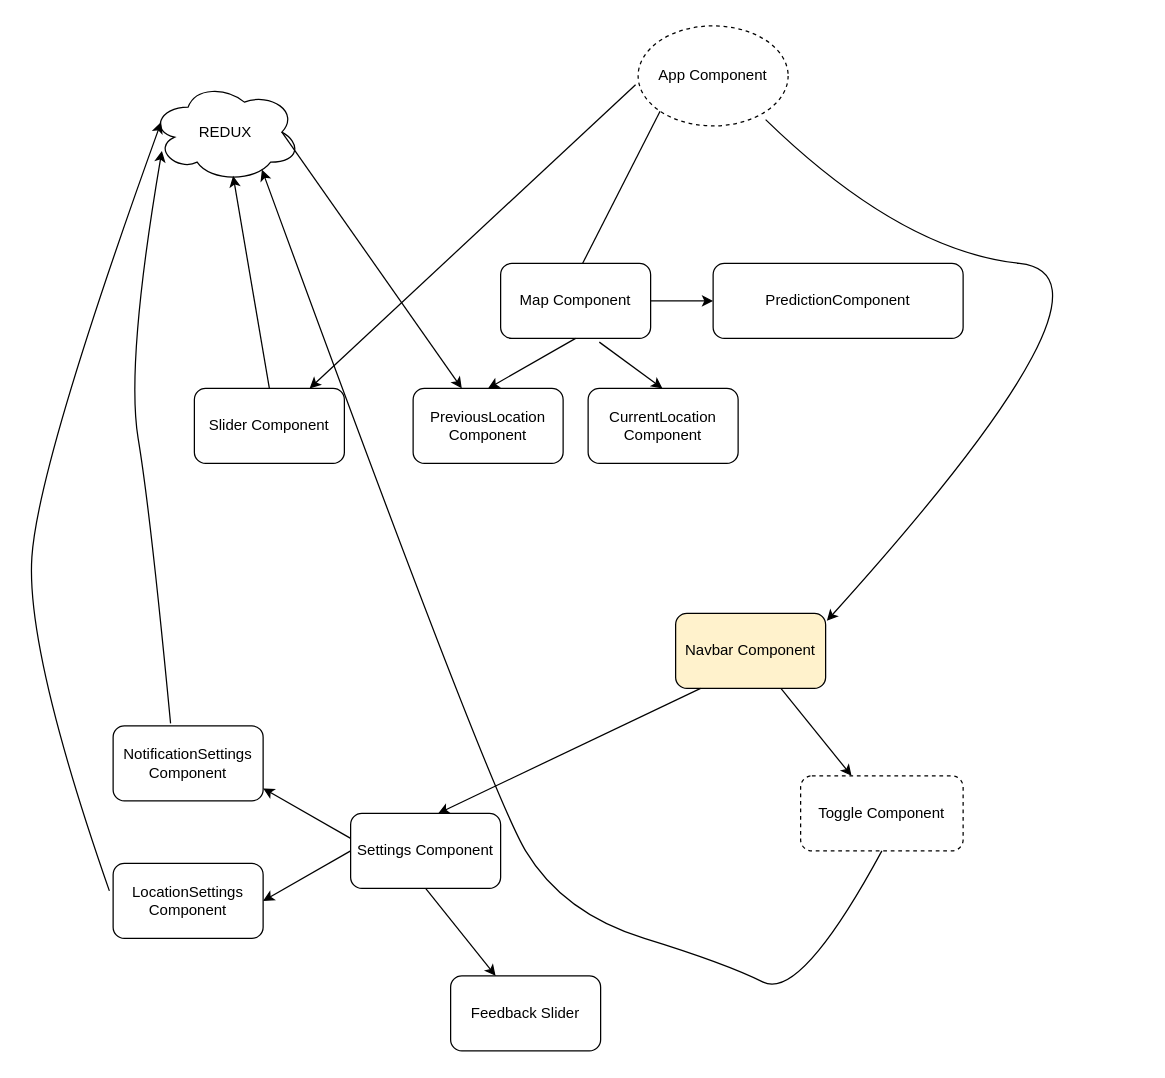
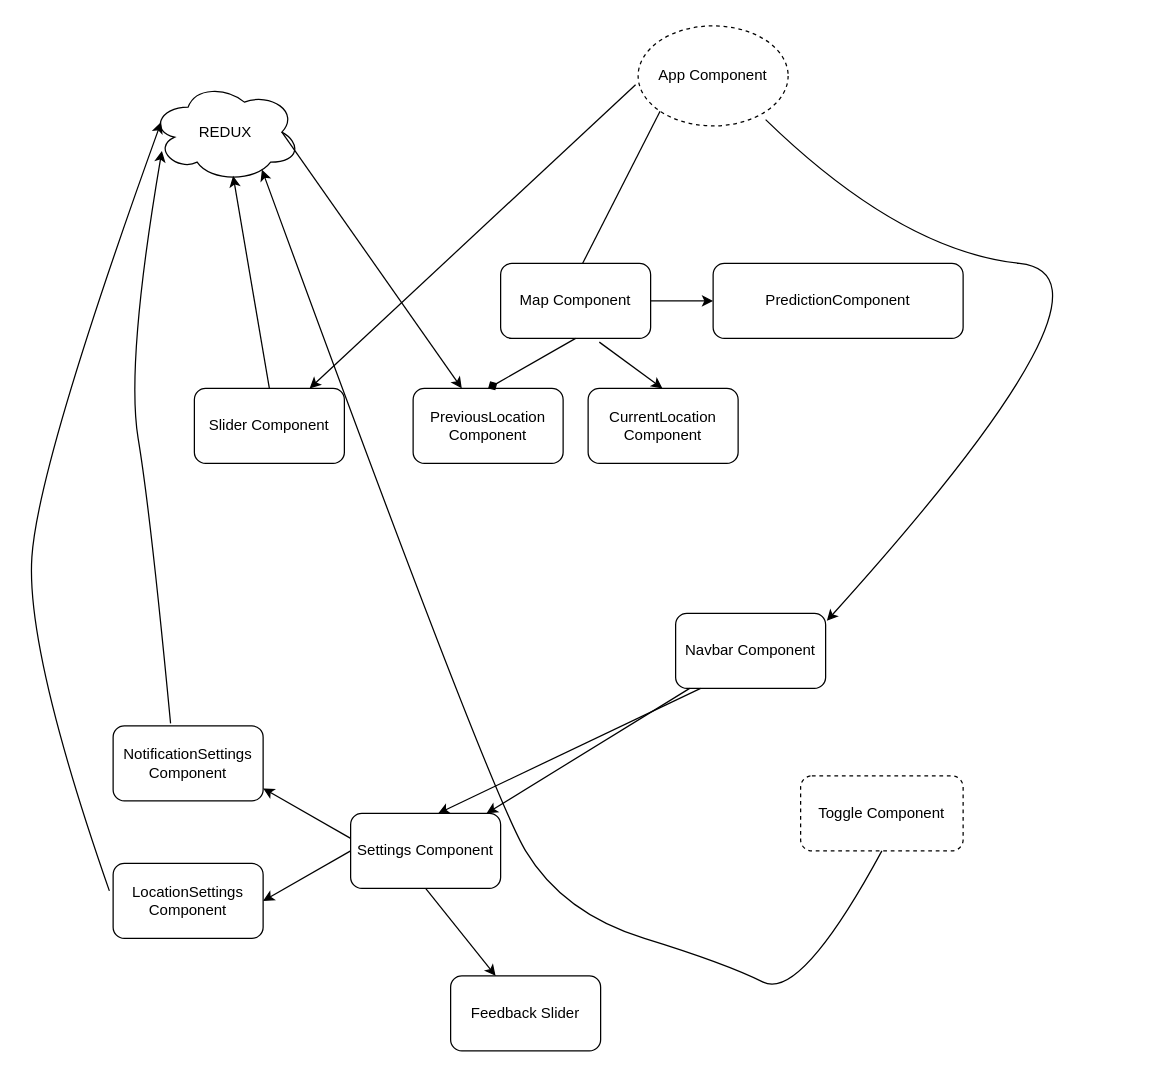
- <mxCell id="12" value="" style="endArrow=classic;html=1;entryX=0.5;entryY=0;entryDx=0;entryDy=0;exitX=0.5;exitY=1;exitDx=0;exitDy=0;" edge="1" parent="1" source="7" target="11"><mxGeometry width="50" height="50" relative="1" as="geometry"><mxPoint x="540" y="365" as="sourcePoint" /><mxPoint x="530" y="445" as="targetPoint" /></mxGeometry></mxCell>
+ <mxCell id="12" value="" style="endArrow=diamond;html=1;entryX=0.5;entryY=0;entryDx=0;entryDy=0;exitX=0.5;exitY=1;exitDx=0;exitDy=0;" edge="1" parent="1" source="7" target="11"><mxGeometry width="50" height="50" relative="1" as="geometry"><mxPoint x="540" y="365" as="sourcePoint" /><mxPoint x="530" y="445" as="targetPoint" /></mxGeometry></mxCell>
- <mxCell id="3" value="Navbar Component" style="rounded=1;whiteSpace=wrap;html=1;fillColor=#fff2cc;" vertex="1" parent="1"><mxGeometry x="540" y="490" width="120" height="60" as="geometry" /></mxCell>
+ <mxCell id="3" value="Navbar Component" style="rounded=1;whiteSpace=wrap;html=1;" vertex="1" parent="1"><mxGeometry x="540" y="490" width="120" height="60" as="geometry" /></mxCell>
- <mxCell id="19" value="" style="endArrow=classic;html=1;" edge="1" parent="1" source="3" target="18"><mxGeometry width="50" height="50" relative="1" as="geometry"><mxPoint x="660" y="580" as="sourcePoint" /><mxPoint x="710" y="530" as="targetPoint" /></mxGeometry></mxCell>
+ <mxCell id="19" value="" style="endArrow=classic;html=1;" edge="1" parent="1" source="3" target="22"><mxGeometry width="50" height="50" relative="1" as="geometry"><mxPoint x="660" y="580" as="sourcePoint" /><mxPoint x="710" y="530" as="targetPoint" /></mxGeometry></mxCell>
